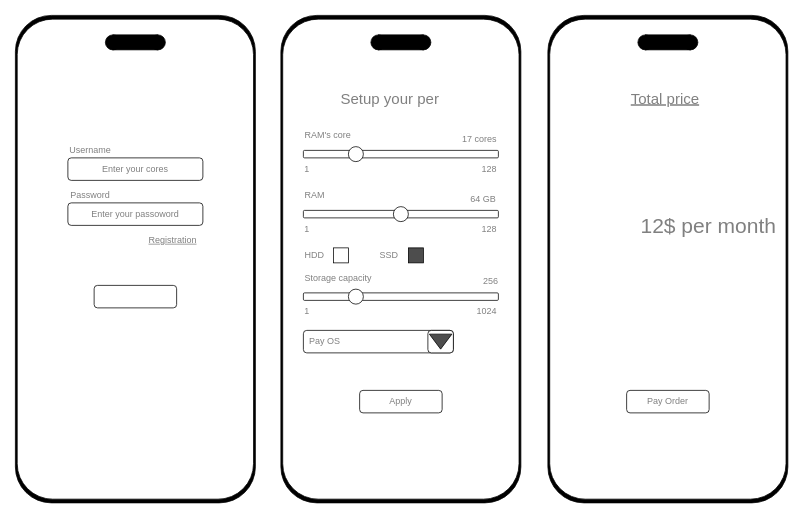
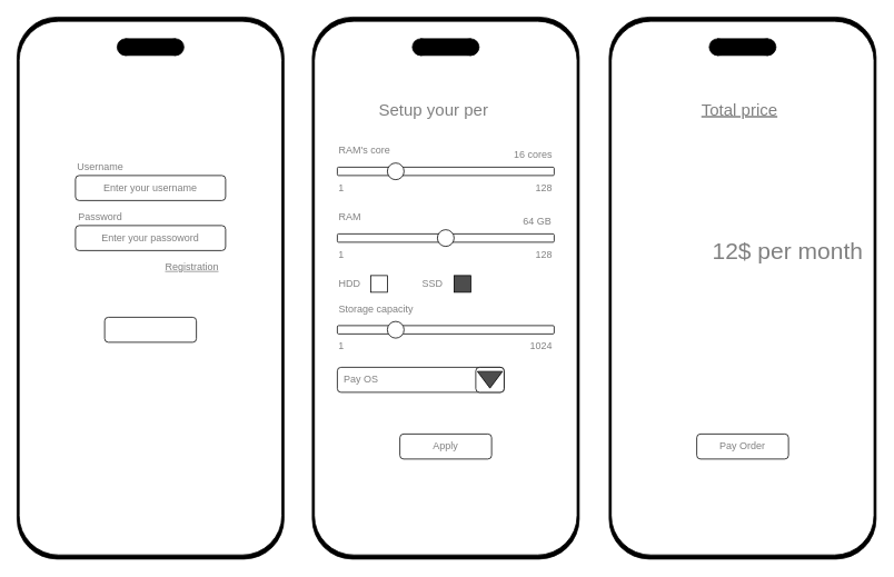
- <mxCell id="32" value="17 cores" style="text;html=1;strokeColor=none;fillColor=none;align=center;verticalAlign=middle;whiteSpace=wrap;rounded=0;fontColor=#808080;" vertex="1" parent="26"><mxGeometry x="210" y="5" width="50" height="20" as="geometry" /></mxCell>
+ <mxCell id="32" value="16 cores" style="text;html=1;strokeColor=none;fillColor=none;align=center;verticalAlign=middle;whiteSpace=wrap;rounded=0;fontColor=#808080;" vertex="1" parent="26"><mxGeometry x="210" y="5" width="50" height="20" as="geometry" /></mxCell>
- <mxCell id="12" value="Enter your cores" style="text;html=1;strokeColor=none;fillColor=none;align=center;verticalAlign=middle;whiteSpace=wrap;rounded=0;fontColor=#808080;" vertex="1" parent="9"><mxGeometry x="10" y="35" width="160" height="20" as="geometry" /></mxCell>
+ <mxCell id="12" value="Enter your username" style="text;html=1;strokeColor=none;fillColor=none;align=center;verticalAlign=middle;whiteSpace=wrap;rounded=0;fontColor=#808080;" vertex="1" parent="9"><mxGeometry x="10" y="35" width="160" height="20" as="geometry" /></mxCell>
- <mxCell id="46" value="256" style="text;html=1;strokeColor=none;fillColor=none;align=center;verticalAlign=middle;whiteSpace=wrap;rounded=0;fontColor=#808080;" vertex="1" parent="40"><mxGeometry x="240" y="5" width="20" height="20" as="geometry" /></mxCell>
